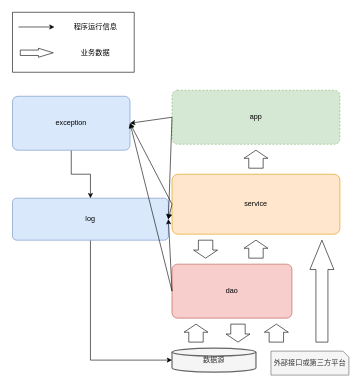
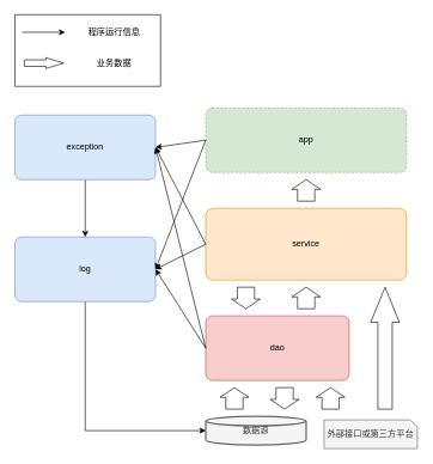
- <mxCell id="15" value="log" style="rounded=1;arcSize=10;whiteSpace=wrap;html=1;align=center;fillColor=#dae8fc;strokeColor=#6c8ebf;" parent="1" vertex="1"><mxGeometry x="20" y="330" width="260" height="70" as="geometry" /></mxCell>
+ <mxCell id="15" value="log" style="rounded=1;arcSize=10;whiteSpace=wrap;html=1;align=center;fillColor=#dae8fc;strokeColor=#6c8ebf;" parent="1" vertex="1"><mxGeometry x="20" y="330" width="196" height="90" as="geometry" /></mxCell>
